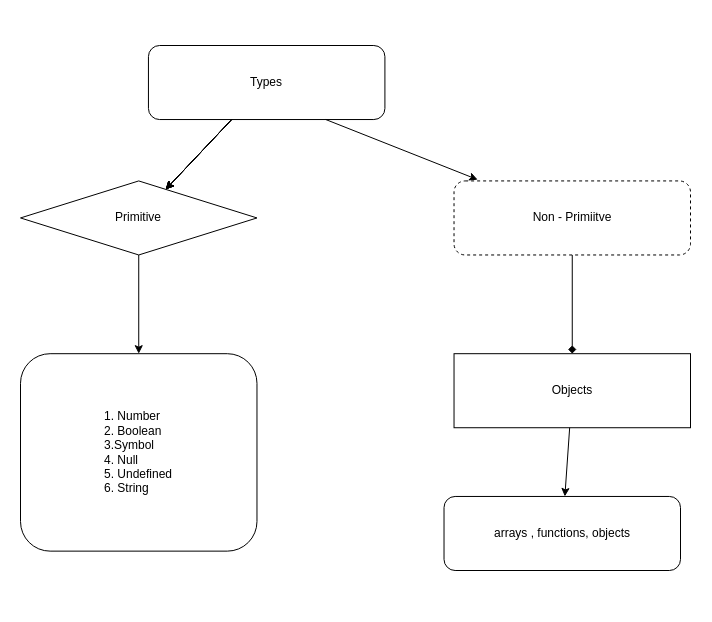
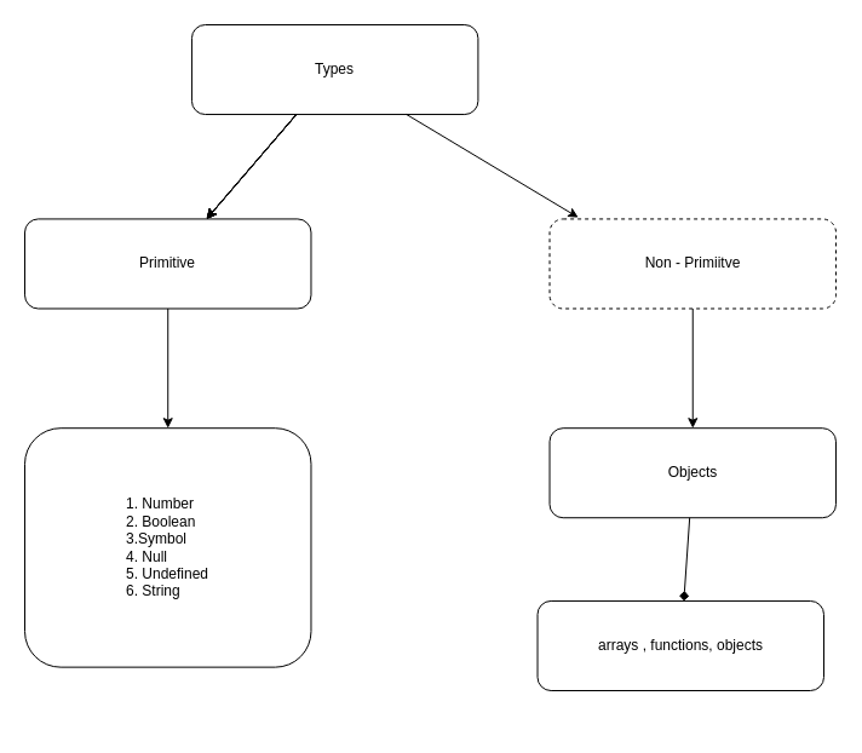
- <mxCell id="3" value="Types" style="rounded=1;whiteSpace=wrap;html=1;" vertex="1" parent="2"><mxGeometry x="127.941" y="25" width="236.471" height="74.043" as="geometry" /></mxCell>
+ <mxCell id="3" value="Types" style="rounded=1;whiteSpace=wrap;html=1;" vertex="1" parent="2"><mxGeometry x="137.941" width="236.471" height="74.043" as="geometry" /></mxCell>
- <mxCell id="4" value="Primitive" style="rhombus;whiteSpace=wrap;html=1;" vertex="1" parent="2"><mxGeometry y="160.426" width="236.471" height="74.043" as="geometry" /></mxCell>
+ <mxCell id="4" value="Primitive" style="rounded=1;whiteSpace=wrap;html=1;" vertex="1" parent="2"><mxGeometry y="160.426" width="236.471" height="74.043" as="geometry" /></mxCell>
- <mxCell id="15" value="" style="edgeStyle=none;html=1;endArrow=diamond;" edge="1" parent="2" source="10" target="14"><mxGeometry relative="1" as="geometry" /></mxCell>
+ <mxCell id="15" value="" style="edgeStyle=none;html=1;" edge="1" parent="2" source="10" target="14"><mxGeometry relative="1" as="geometry" /></mxCell>
- <mxCell id="14" value="Objects" style="whiteSpace=wrap;html=1;rounded=0;" vertex="1" parent="2"><mxGeometry x="433.529" y="333.191" width="236.471" height="74.043" as="geometry" /></mxCell>
+ <mxCell id="14" value="Objects" style="whiteSpace=wrap;html=1;rounded=1;" vertex="1" parent="2"><mxGeometry x="433.529" y="333.191" width="236.471" height="74.043" as="geometry" /></mxCell>
- <mxCell id="17" value="" style="edgeStyle=none;html=1;" edge="1" parent="2" source="14" target="16"><mxGeometry relative="1" as="geometry" /></mxCell>
+ <mxCell id="17" value="" style="edgeStyle=none;html=1;endArrow=diamond;" edge="1" parent="2" source="14" target="16"><mxGeometry relative="1" as="geometry" /></mxCell>
